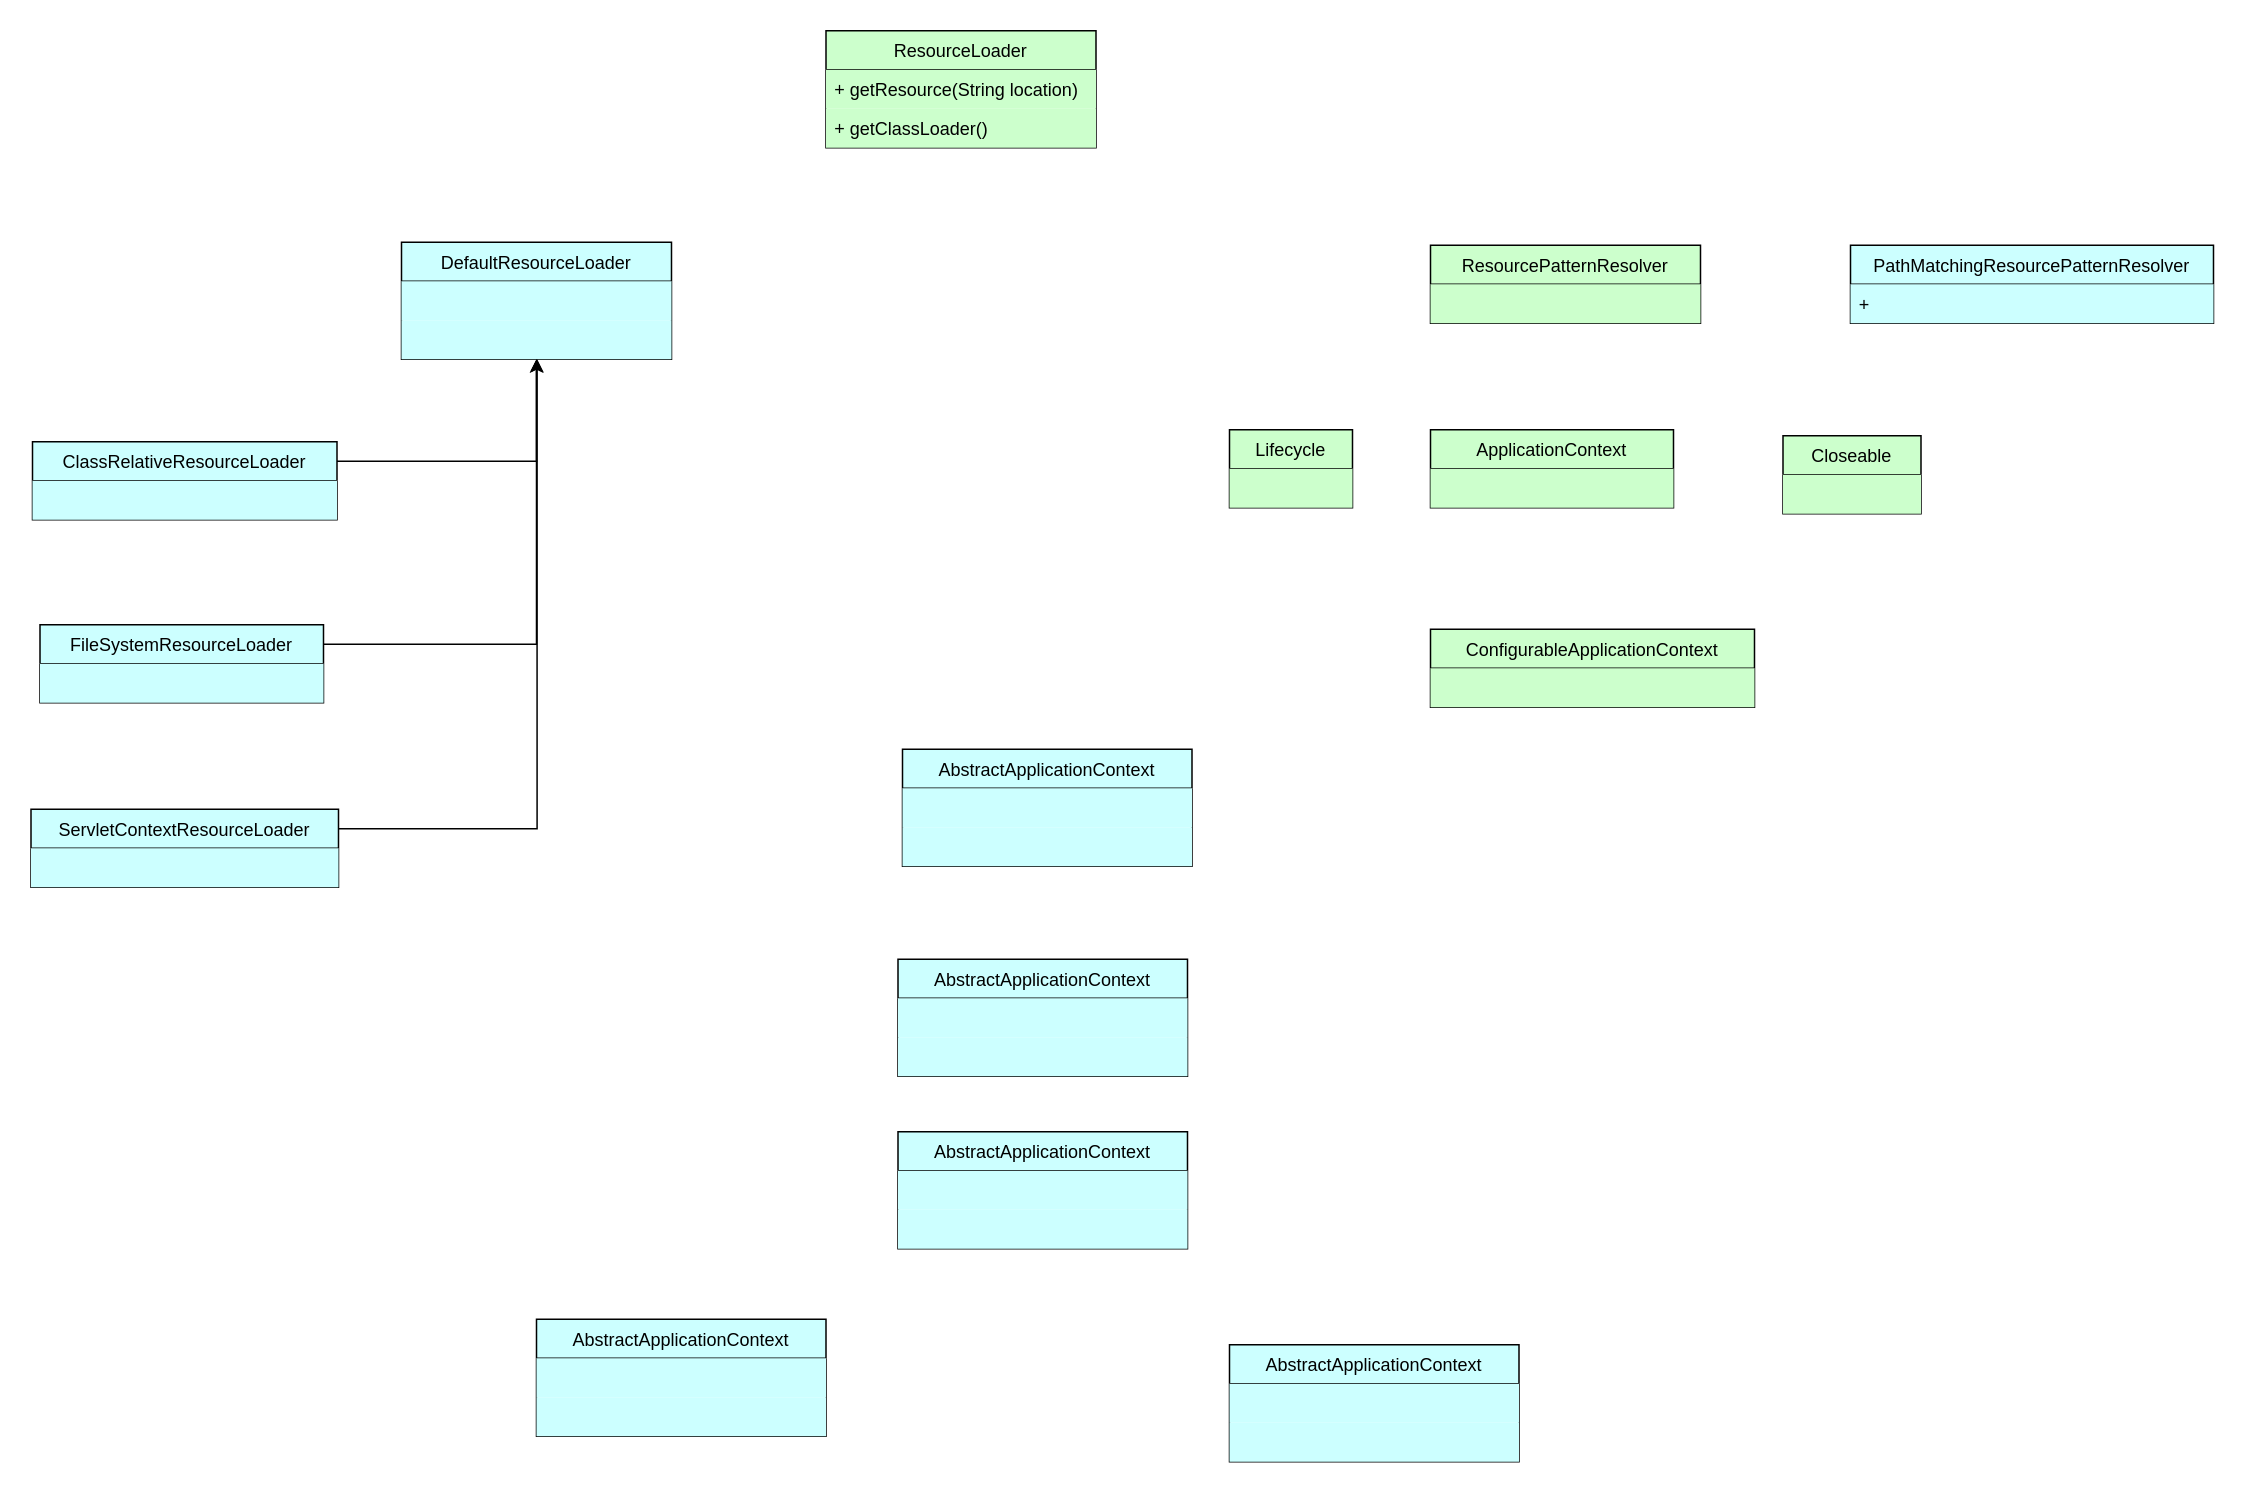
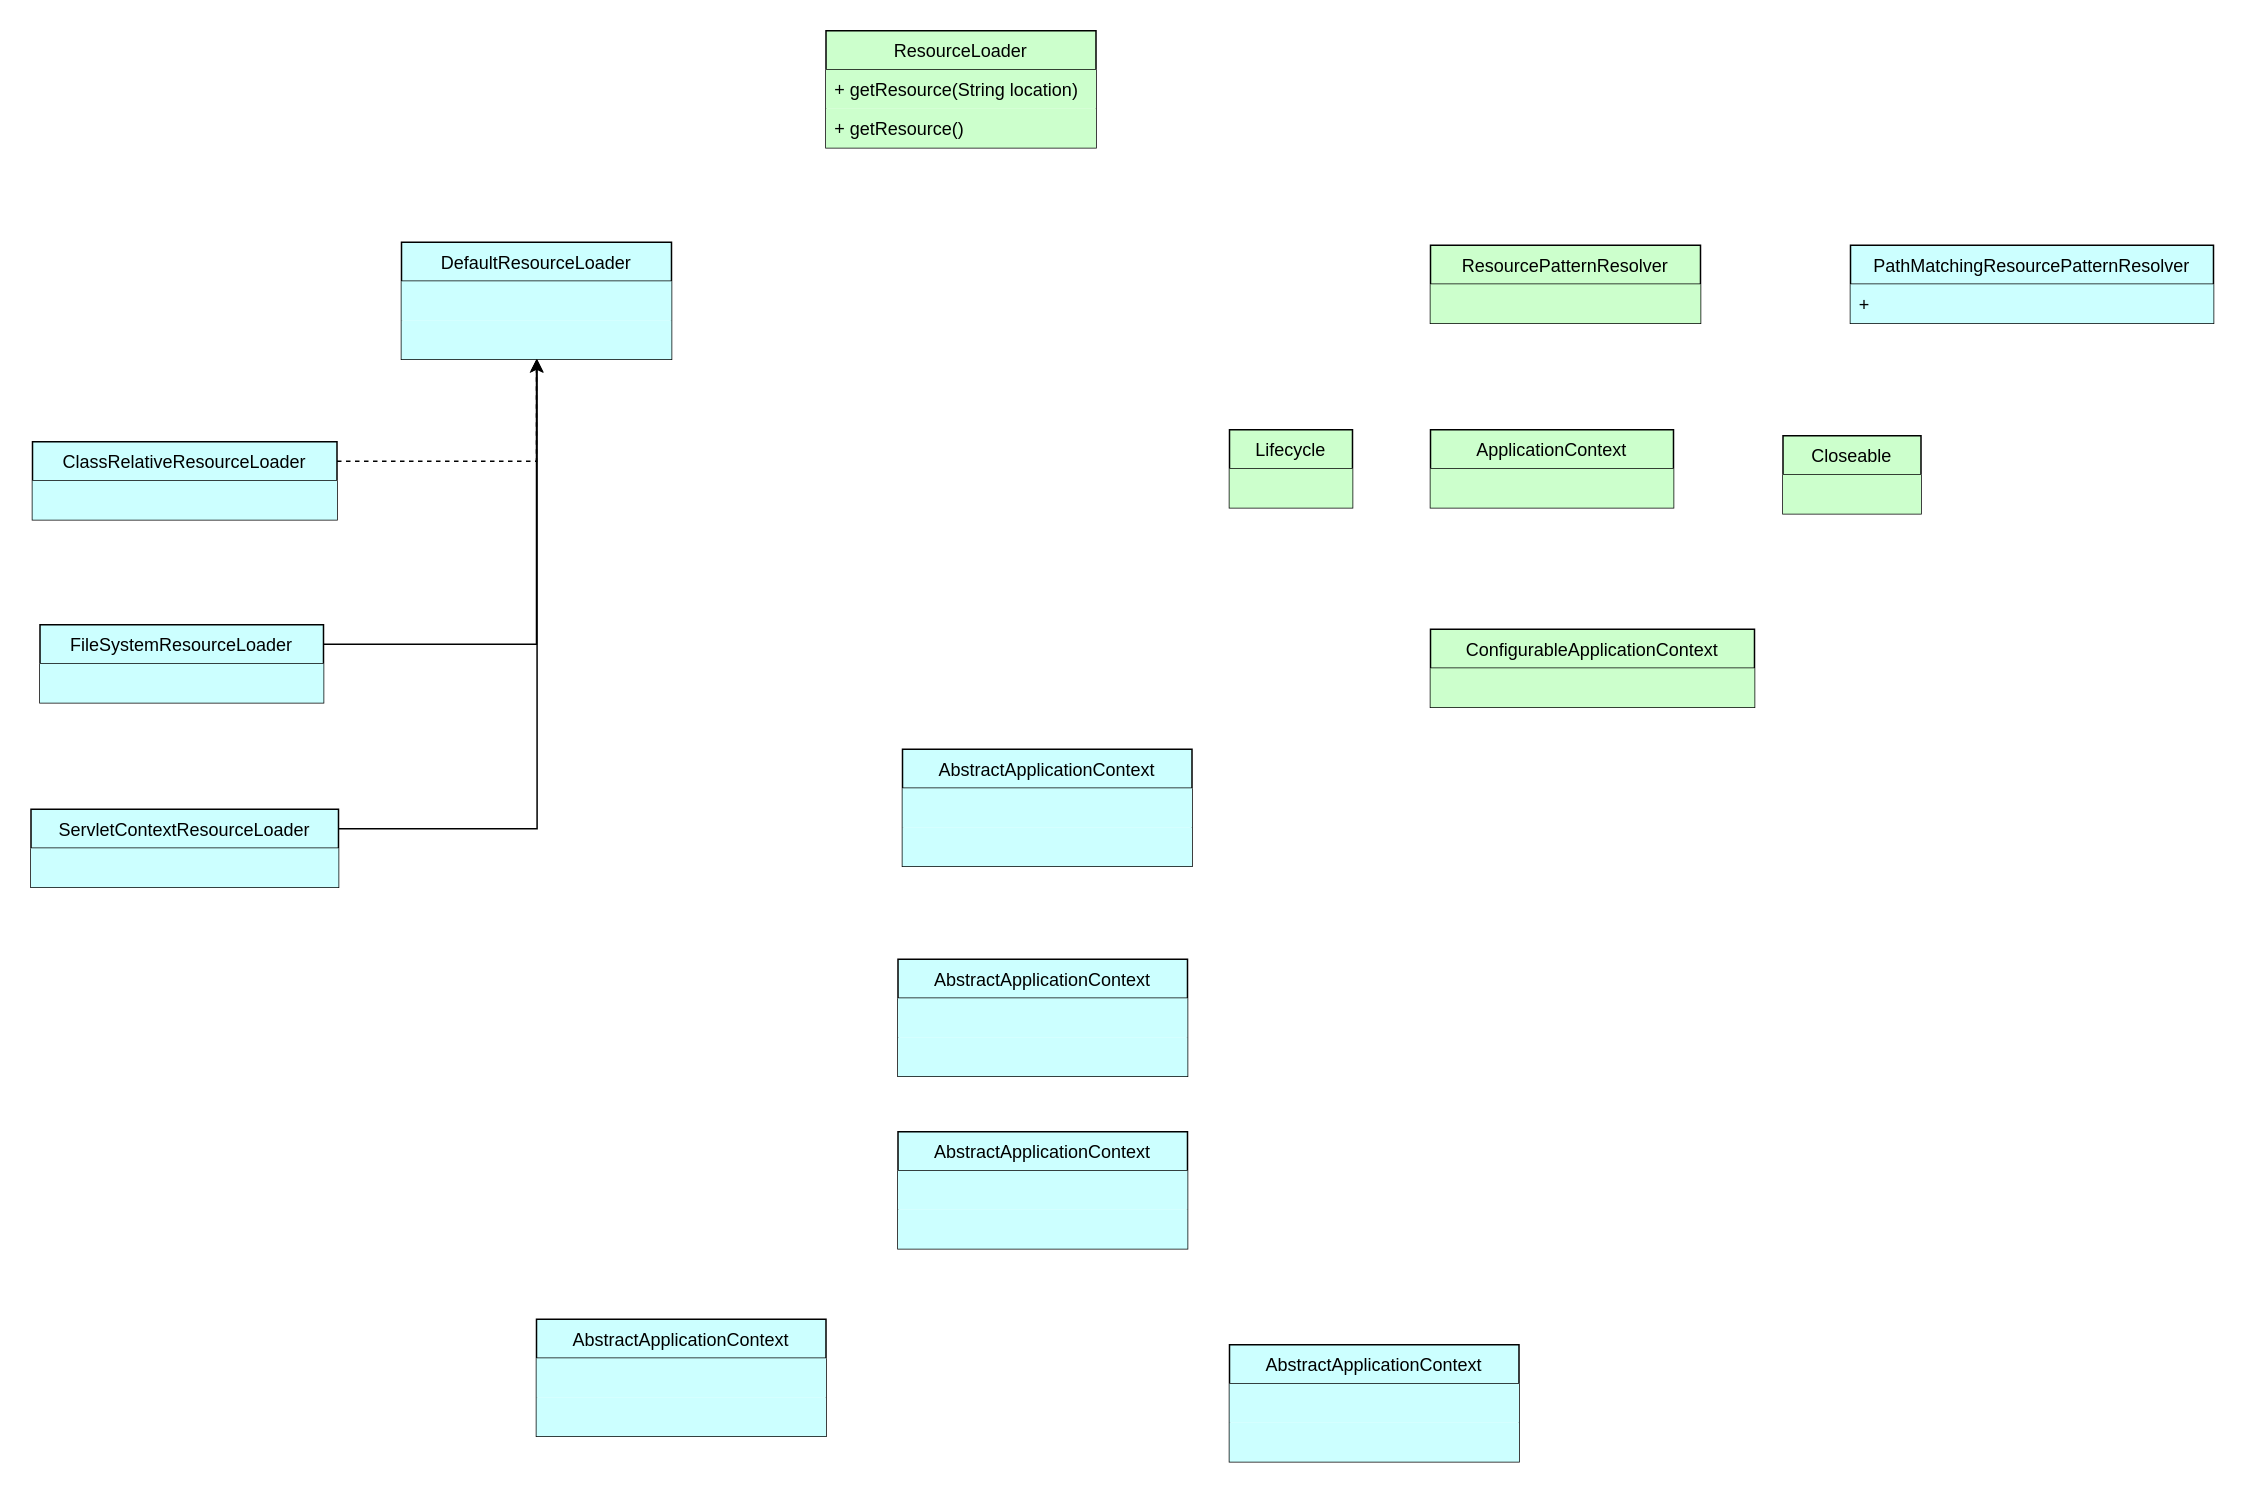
- <mxCell id="4" value="+ getClassLoader()" style="text;strokeColor=none;fillColor=#CCFFCC;align=left;verticalAlign=top;spacingLeft=4;spacingRight=4;overflow=hidden;rotatable=0;points=[[0,0.5],[1,0.5]];portConstraint=eastwest;" vertex="1" parent="2"><mxGeometry y="52" width="180" height="26" as="geometry" /></mxCell>
+ <mxCell id="4" value="+ getResource()" style="text;strokeColor=none;fillColor=#CCFFCC;align=left;verticalAlign=top;spacingLeft=4;spacingRight=4;overflow=hidden;rotatable=0;points=[[0,0.5],[1,0.5]];portConstraint=eastwest;" vertex="1" parent="2"><mxGeometry y="52" width="180" height="26" as="geometry" /></mxCell>
- <mxCell id="14" style="edgeStyle=orthogonalEdgeStyle;rounded=0;orthogonalLoop=1;jettySize=auto;html=1;exitX=1;exitY=0.25;exitDx=0;exitDy=0;entryX=0.5;entryY=1;entryDx=0;entryDy=0;" edge="1" parent="1" source="15" target="5"><mxGeometry relative="1" as="geometry" /></mxCell>
+ <mxCell id="14" style="edgeStyle=orthogonalEdgeStyle;rounded=0;orthogonalLoop=1;jettySize=auto;html=1;exitX=1;exitY=0.25;exitDx=0;exitDy=0;entryX=0.5;entryY=1;entryDx=0;entryDy=0;dashed=1;" edge="1" parent="1" source="15" target="5"><mxGeometry relative="1" as="geometry" /></mxCell>
